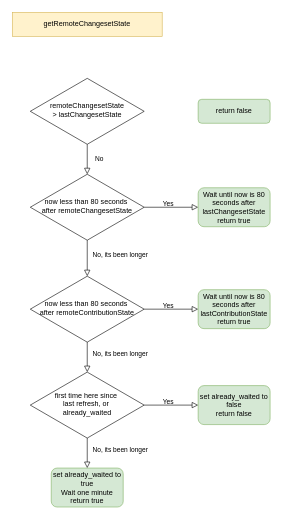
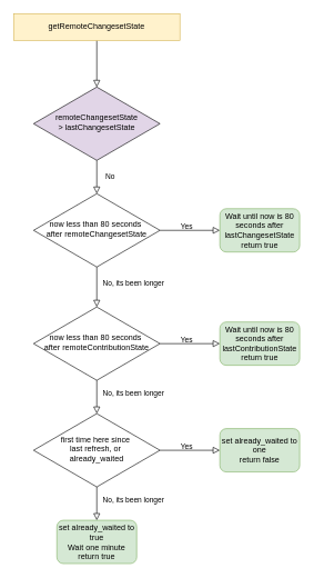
+ <mxCell id="2" value="" style="rounded=0;html=1;jettySize=auto;orthogonalLoop=1;fontSize=11;endArrow=block;endFill=0;endSize=8;strokeWidth=1;shadow=0;labelBackgroundColor=none;edgeStyle=orthogonalEdgeStyle;" parent="1" source="3" target="5" edge="1"><mxGeometry relative="1" as="geometry" /></mxCell>
- <mxCell id="5" value="&lt;div&gt;remoteChangesetState&lt;/div&gt;&lt;div&gt;&amp;gt; lastChangesetState&lt;/div&gt;" style="rhombus;whiteSpace=wrap;html=1;shadow=0;fontFamily=Helvetica;fontSize=12;align=center;strokeWidth=1;spacing=6;spacingTop=-4;" parent="1" vertex="1"><mxGeometry x="50" y="130" width="190" height="110" as="geometry" /></mxCell>
+ <mxCell id="5" value="&lt;div&gt;remoteChangesetState&lt;/div&gt;&lt;div&gt;&amp;gt; lastChangesetState&lt;/div&gt;" style="rhombus;whiteSpace=wrap;html=1;shadow=0;fontFamily=Helvetica;fontSize=12;align=center;strokeWidth=1;spacing=6;spacingTop=-4;fillColor=#e1d5e7;" parent="1" vertex="1"><mxGeometry x="50" y="130" width="190" height="110" as="geometry" /></mxCell>
- <mxCell id="6" value="return false" style="rounded=1;whiteSpace=wrap;html=1;fontSize=12;glass=0;strokeWidth=1;shadow=0;fillColor=#d5e8d4;strokeColor=#82b366;" parent="1" vertex="1"><mxGeometry x="330" y="165" width="120" height="40" as="geometry" /></mxCell>
- <mxCell id="18" value="&lt;div&gt;set already_waited to false&lt;/div&gt;&lt;div&gt;return false&lt;/div&gt;" style="rounded=1;whiteSpace=wrap;html=1;fontSize=12;glass=0;strokeWidth=1;shadow=0;fillColor=#d5e8d4;strokeColor=#82b366;" vertex="1" parent="1"><mxGeometry x="330" y="642.5" width="120" height="65" as="geometry" /></mxCell>
+ <mxCell id="18" value="&lt;div&gt;set already_waited to one&lt;/div&gt;&lt;div&gt;return false&lt;/div&gt;" style="rounded=1;whiteSpace=wrap;html=1;fontSize=12;glass=0;strokeWidth=1;shadow=0;fillColor=#d5e8d4;strokeColor=#82b366;" vertex="1" parent="1"><mxGeometry x="330" y="642.5" width="120" height="65" as="geometry" /></mxCell>
